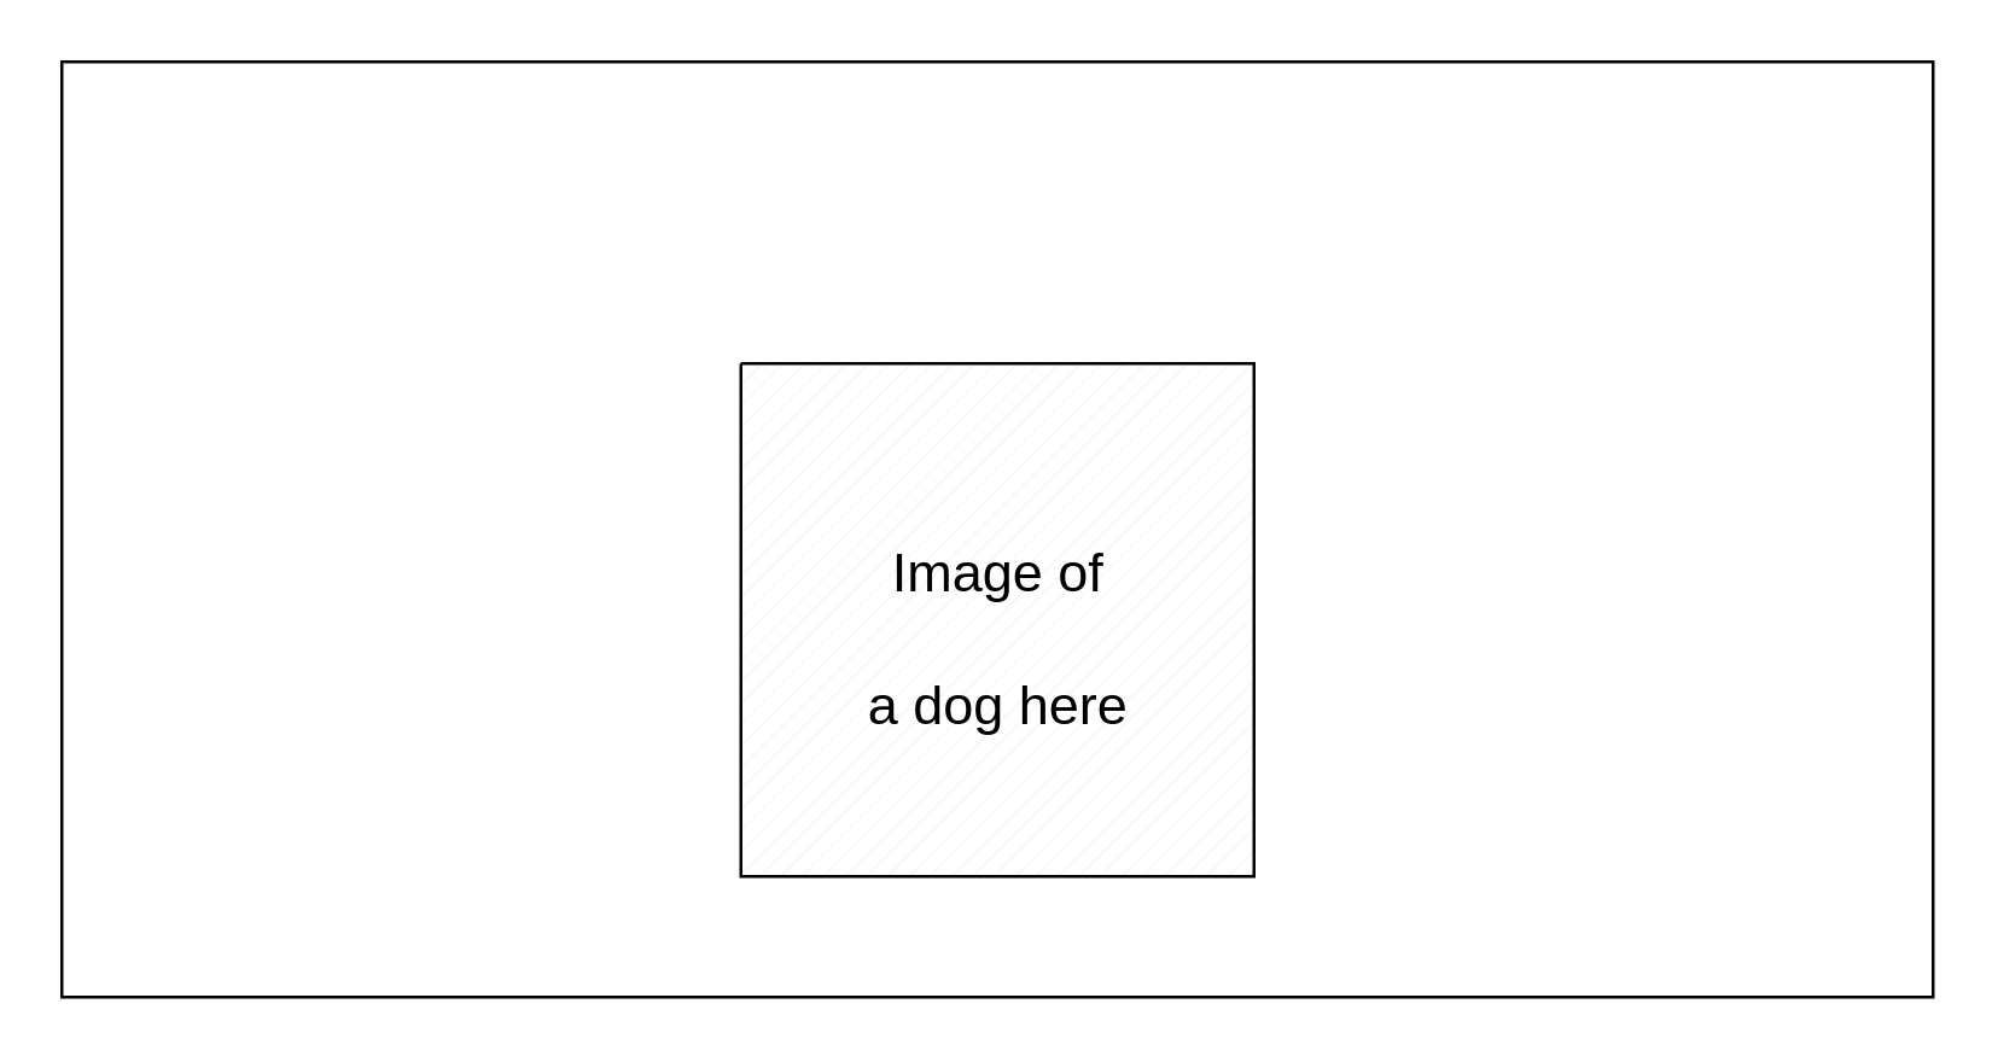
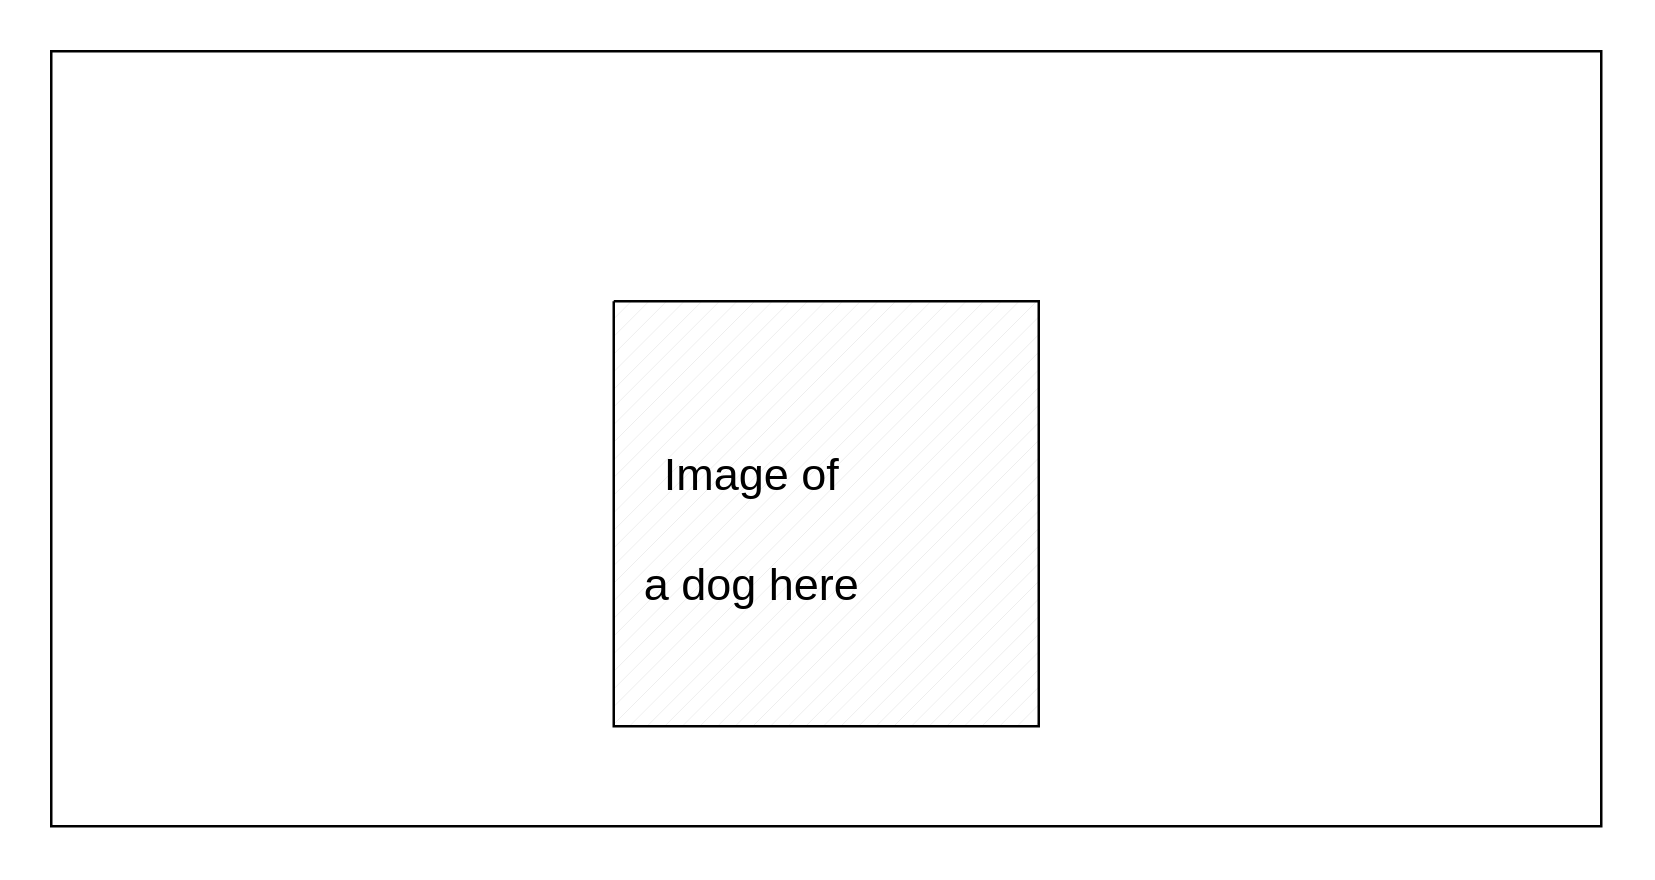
- <mxCell id="4" value="&lt;font style=&quot;font-size: 18px&quot;&gt;Image of&lt;br&gt;a dog here&lt;/font&gt;" style="text;html=1;align=center;verticalAlign=middle;resizable=0;points=[];autosize=1;strokeColor=none;fillColor=none;fontSize=36;" vertex="1" parent="1"><mxGeometry x="280" y="155" width="100" height="100" as="geometry" /></mxCell>
+ <mxCell id="4" value="&lt;font style=&quot;font-size: 18px&quot;&gt;Image of&lt;br&gt;a dog here&lt;/font&gt;" style="text;html=1;align=center;verticalAlign=middle;resizable=0;points=[];autosize=1;strokeColor=none;fillColor=none;fontSize=36;" vertex="1" parent="1"><mxGeometry x="250" y="155" width="100" height="100" as="geometry" /></mxCell>
